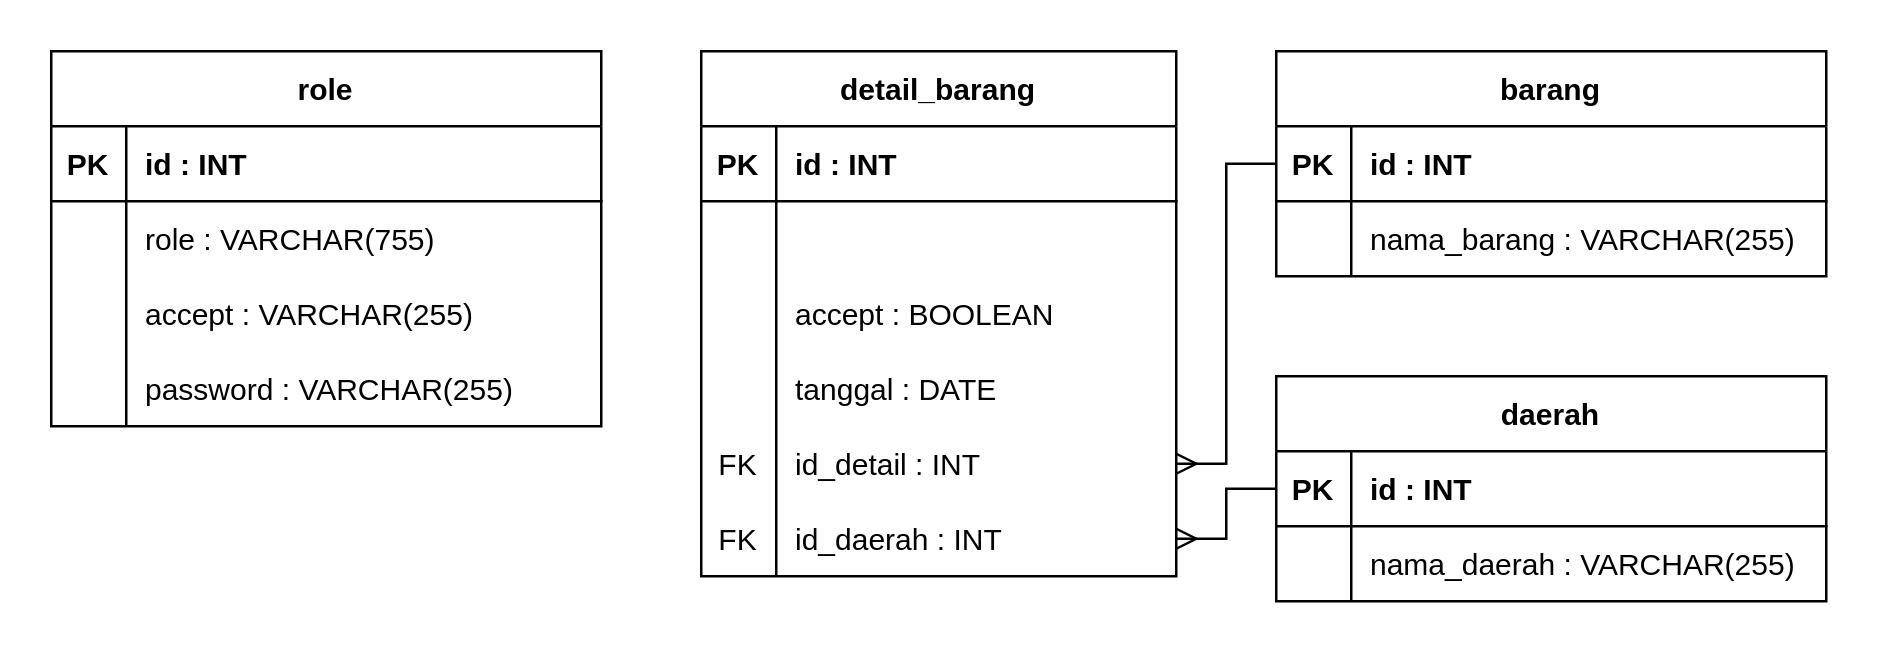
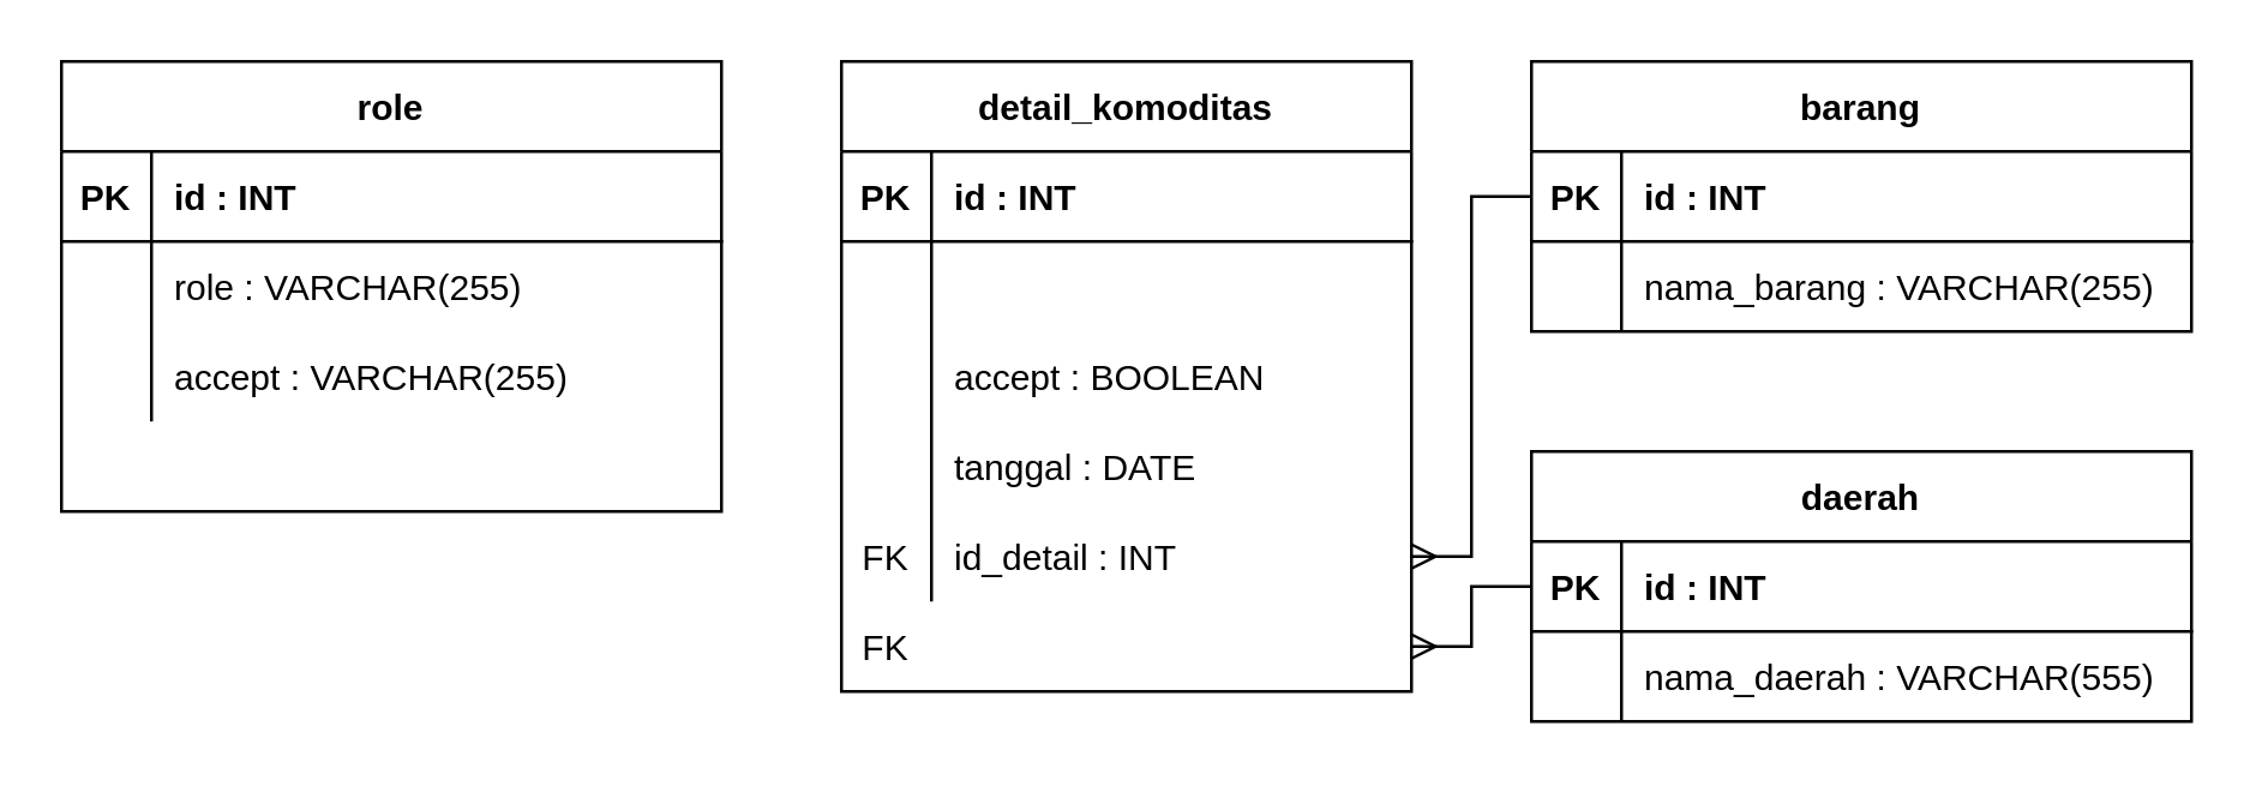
- <mxCell id="9" value="detail_barang" style="shape=table;startSize=30;container=1;collapsible=1;childLayout=tableLayout;fixedRows=1;rowLines=0;fontStyle=1;align=center;resizeLast=1;columnLines=1;horizontal=1;arcSize=15;" parent="1" vertex="1"><mxGeometry x="280" y="20" width="190" height="210" as="geometry"><mxRectangle x="470" y="60" width="60" height="30" as="alternateBounds" /></mxGeometry></mxCell>
+ <mxCell id="9" value="detail_komoditas" style="shape=table;startSize=30;container=1;collapsible=1;childLayout=tableLayout;fixedRows=1;rowLines=0;fontStyle=1;align=center;resizeLast=1;columnLines=1;horizontal=1;arcSize=15;" parent="1" vertex="1"><mxGeometry x="280" y="20" width="190" height="210" as="geometry"><mxRectangle x="470" y="60" width="60" height="30" as="alternateBounds" /></mxGeometry></mxCell>
- <mxCell id="40" value="role : VARCHAR(755)" style="shape=partialRectangle;connectable=0;fillColor=none;top=0;left=0;bottom=0;right=0;align=left;spacingLeft=6;overflow=hidden;" vertex="1" parent="38"><mxGeometry x="30" width="190" height="30" as="geometry" /></mxCell>
+ <mxCell id="40" value="role : VARCHAR(255)" style="shape=partialRectangle;connectable=0;fillColor=none;top=0;left=0;bottom=0;right=0;align=left;spacingLeft=6;overflow=hidden;" vertex="1" parent="38"><mxGeometry x="30" width="190" height="30" as="geometry" /></mxCell>
- <mxCell id="46" value="password : VARCHAR(255)" style="shape=partialRectangle;connectable=0;fillColor=none;top=0;left=0;bottom=0;right=0;align=left;spacingLeft=6;overflow=hidden;" vertex="1" parent="44"><mxGeometry x="30" width="190" height="30" as="geometry" /></mxCell>
- <mxCell id="26" value="id_daerah : INT" style="shape=partialRectangle;connectable=0;fillColor=none;top=0;left=0;bottom=0;right=0;align=left;spacingLeft=6;overflow=hidden;" parent="24" vertex="1"><mxGeometry x="30" width="160" height="30" as="geometry" /></mxCell>
- <mxCell id="33" value="nama_daerah : VARCHAR(255)" style="shape=partialRectangle;connectable=0;fillColor=none;top=0;left=0;bottom=0;right=0;align=left;spacingLeft=6;overflow=hidden;" vertex="1" parent="31"><mxGeometry x="30" width="190" height="30" as="geometry" /></mxCell>
+ <mxCell id="33" value="nama_daerah : VARCHAR(555)" style="shape=partialRectangle;connectable=0;fillColor=none;top=0;left=0;bottom=0;right=0;align=left;spacingLeft=6;overflow=hidden;" vertex="1" parent="31"><mxGeometry x="30" width="190" height="30" as="geometry" /></mxCell>
